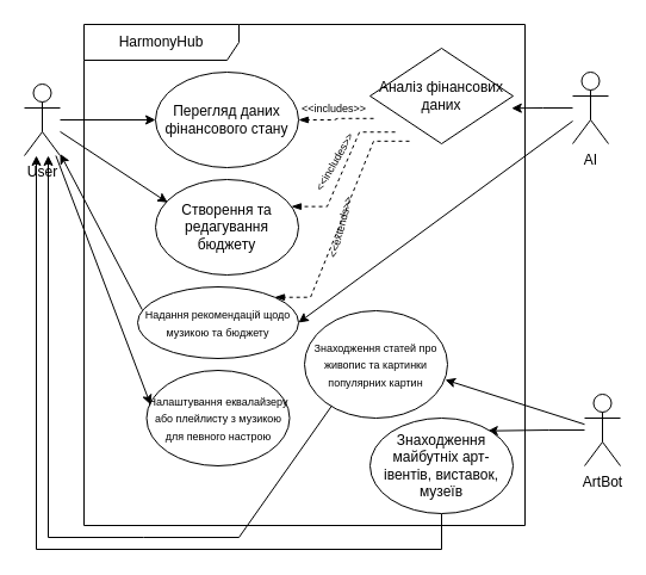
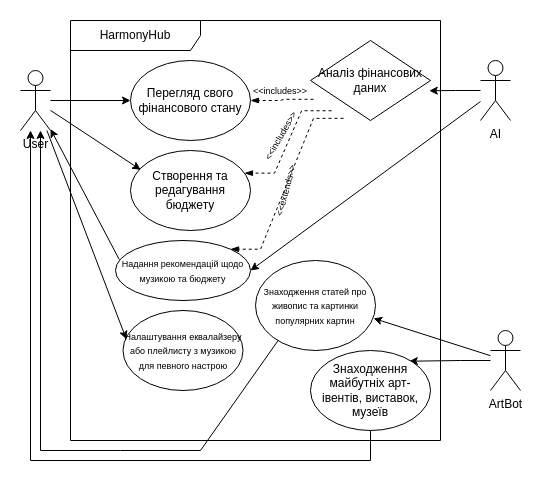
- <mxCell id="7" value="Перегляд даних фінансового стану" style="ellipse;whiteSpace=wrap;html=1;" vertex="1" parent="1"><mxGeometry x="130" y="60" width="120" height="80" as="geometry" /></mxCell>
+ <mxCell id="7" value="Перегляд свого фінансового стану" style="ellipse;whiteSpace=wrap;html=1;" vertex="1" parent="1"><mxGeometry x="130" y="60" width="120" height="80" as="geometry" /></mxCell>
